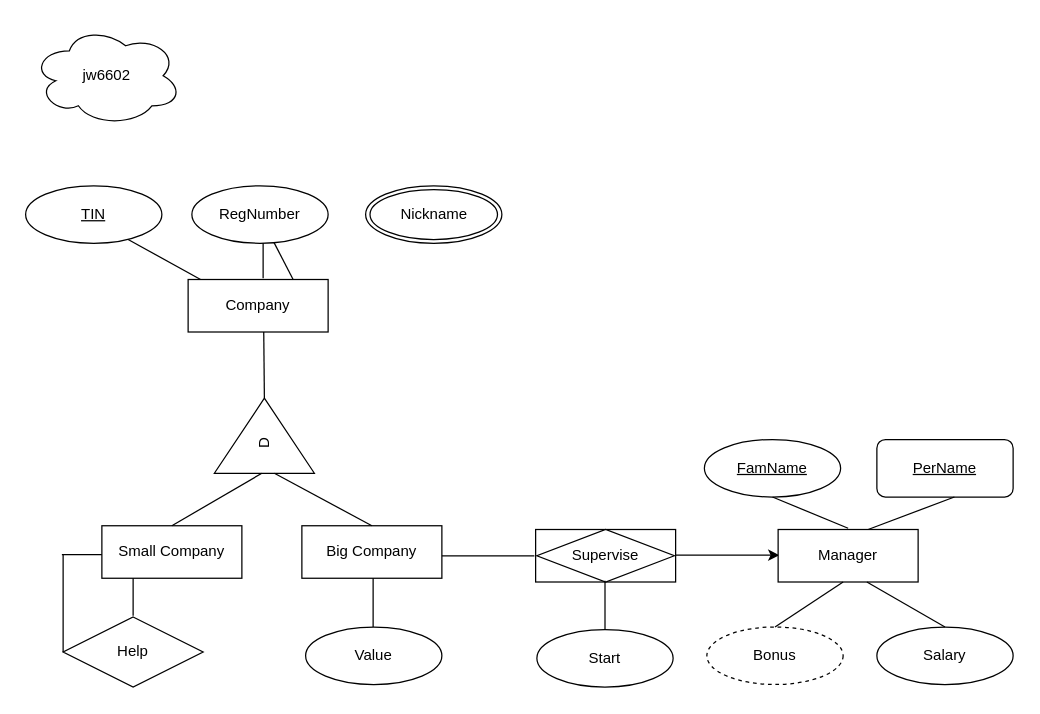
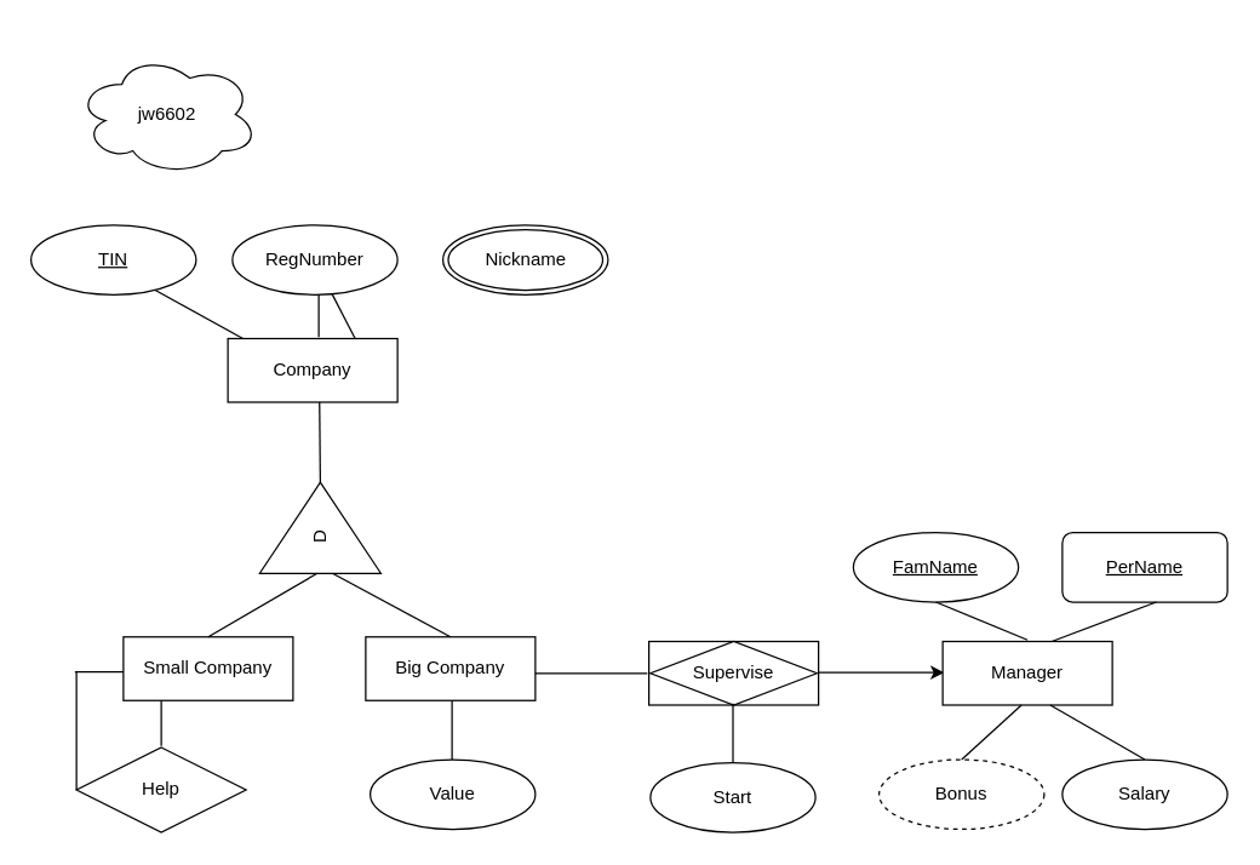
- <mxCell id="2" value="jw6602" style="ellipse;shape=cloud;whiteSpace=wrap;html=1;" parent="1" vertex="1"><mxGeometry x="25" y="20" width="120" height="80" as="geometry" /></mxCell>
+ <mxCell id="2" value="jw6602" style="ellipse;shape=cloud;whiteSpace=wrap;html=1;" parent="1" vertex="1"><mxGeometry x="50" y="35" width="120" height="80" as="geometry" /></mxCell>
- <mxCell id="35" value="Bonus" style="ellipse;whiteSpace=wrap;html=1;dashed=1;" vertex="1" parent="1"><mxGeometry x="565" y="501" width="109" height="46" as="geometry" /></mxCell>
+ <mxCell id="35" value="Bonus" style="ellipse;whiteSpace=wrap;html=1;dashed=1;" vertex="1" parent="1"><mxGeometry x="580" y="501" width="109" height="46" as="geometry" /></mxCell>
